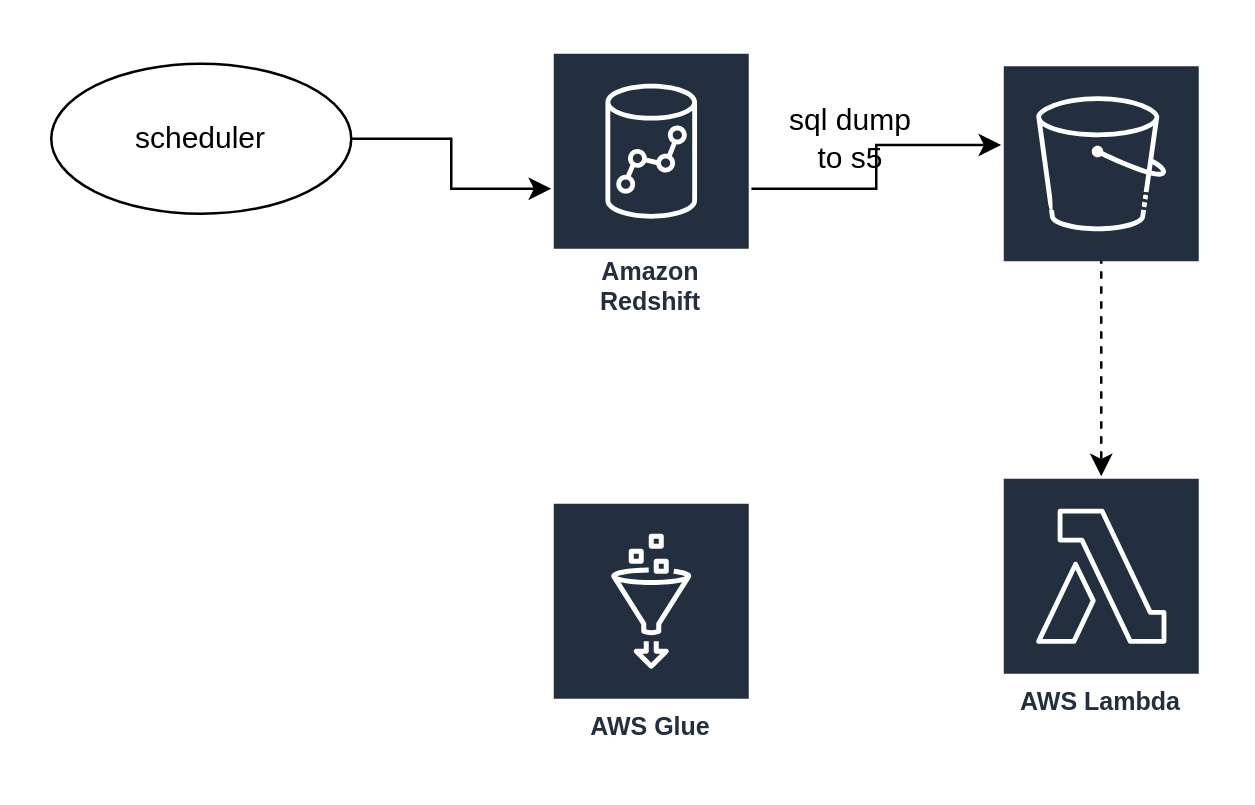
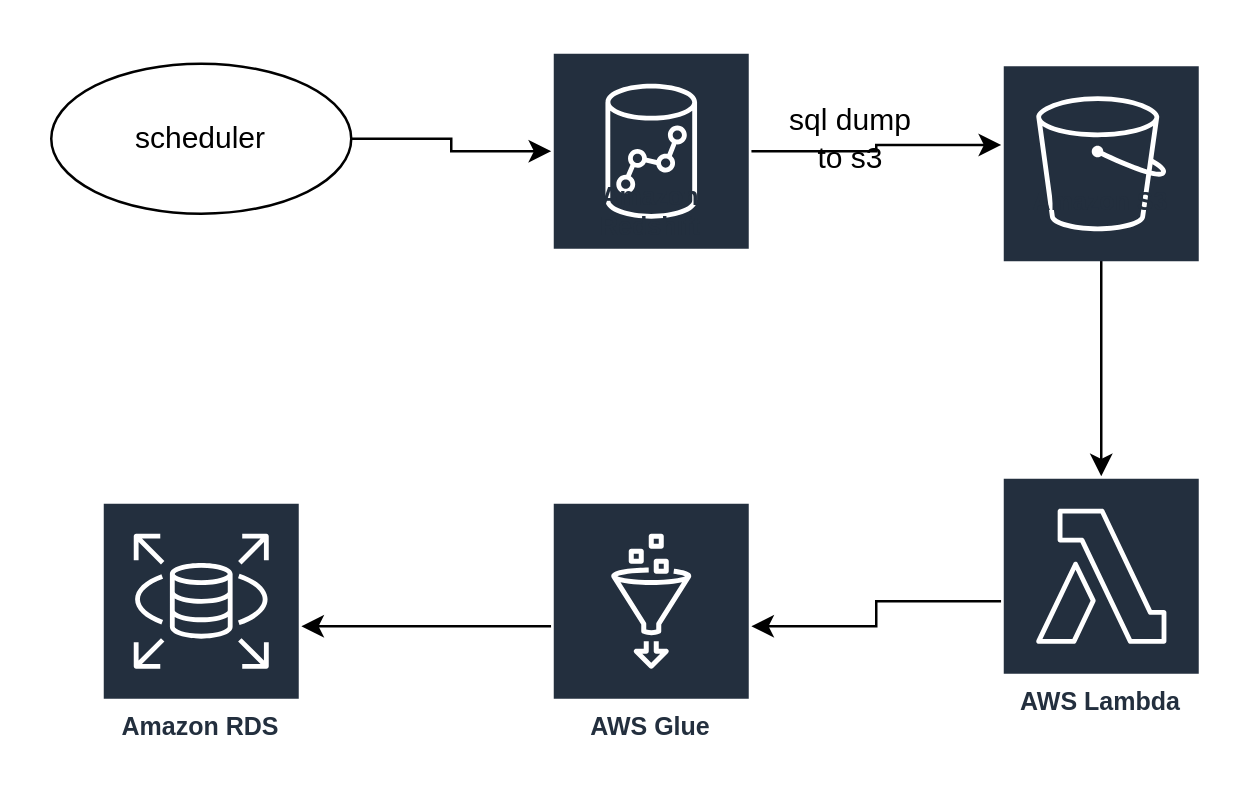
- <mxCell id="13" value="sql dump to s5" style="text;html=1;strokeColor=none;fillColor=none;align=center;verticalAlign=middle;whiteSpace=wrap;rounded=0;" vertex="1" parent="1"><mxGeometry x="310" y="40" width="60" height="30" as="geometry" /></mxCell>
+ <mxCell id="13" value="sql dump to s3" style="text;html=1;strokeColor=none;fillColor=none;align=center;verticalAlign=middle;whiteSpace=wrap;rounded=0;" vertex="1" parent="1"><mxGeometry x="310" y="40" width="60" height="30" as="geometry" /></mxCell>
- <mxCell id="3" value="Amazon Redshift" style="sketch=0;outlineConnect=0;fontColor=#232F3E;gradientColor=none;strokeColor=#ffffff;fillColor=#232F3E;dashed=0;verticalLabelPosition=middle;verticalAlign=bottom;align=center;html=1;whiteSpace=wrap;fontSize=10;fontStyle=1;spacing=3;shape=mxgraph.aws4.productIcon;prIcon=mxgraph.aws4.redshift;" parent="1" vertex="1"><mxGeometry x="220" y="20" width="80" height="110" as="geometry" /></mxCell>
+ <mxCell id="3" value="Amazon Redshift" style="sketch=0;outlineConnect=0;fontColor=#232F3E;gradientColor=none;strokeColor=#ffffff;fillColor=#232F3E;dashed=0;verticalLabelPosition=middle;verticalAlign=bottom;align=center;html=1;whiteSpace=wrap;fontSize=10;fontStyle=1;spacing=3;shape=mxgraph.aws4.productIcon;prIcon=mxgraph.aws4.redshift;" parent="1" vertex="1"><mxGeometry x="220" y="20" width="80" height="80" as="geometry" /></mxCell>
- <mxCell id="6" value="" style="edgeStyle=orthogonalEdgeStyle;rounded=0;orthogonalLoop=1;jettySize=auto;html=1;dashed=1;" parent="1" source="7" target="9" edge="1"><mxGeometry relative="1" as="geometry" /></mxCell>
+ <mxCell id="6" value="" style="edgeStyle=orthogonalEdgeStyle;rounded=0;orthogonalLoop=1;jettySize=auto;html=1;" parent="1" source="7" target="9" edge="1"><mxGeometry relative="1" as="geometry" /></mxCell>
+ <mxCell id="8" value="" style="edgeStyle=orthogonalEdgeStyle;rounded=0;orthogonalLoop=1;jettySize=auto;html=1;" parent="1" source="9" target="11" edge="1"><mxGeometry relative="1" as="geometry" /></mxCell>
+ <mxCell id="12" value="Amazon RDS" style="sketch=0;outlineConnect=0;fontColor=#232F3E;gradientColor=none;strokeColor=#ffffff;fillColor=#232F3E;dashed=0;verticalLabelPosition=middle;verticalAlign=bottom;align=center;html=1;whiteSpace=wrap;fontSize=10;fontStyle=1;spacing=3;shape=mxgraph.aws4.productIcon;prIcon=mxgraph.aws4.rds;" parent="1" vertex="1"><mxGeometry x="40" y="200" width="80" height="100" as="geometry" /></mxCell>
+ <mxCell id="10" value="" style="edgeStyle=orthogonalEdgeStyle;rounded=0;orthogonalLoop=1;jettySize=auto;html=1;" parent="1" source="11" target="12" edge="1"><mxGeometry relative="1" as="geometry" /></mxCell>
